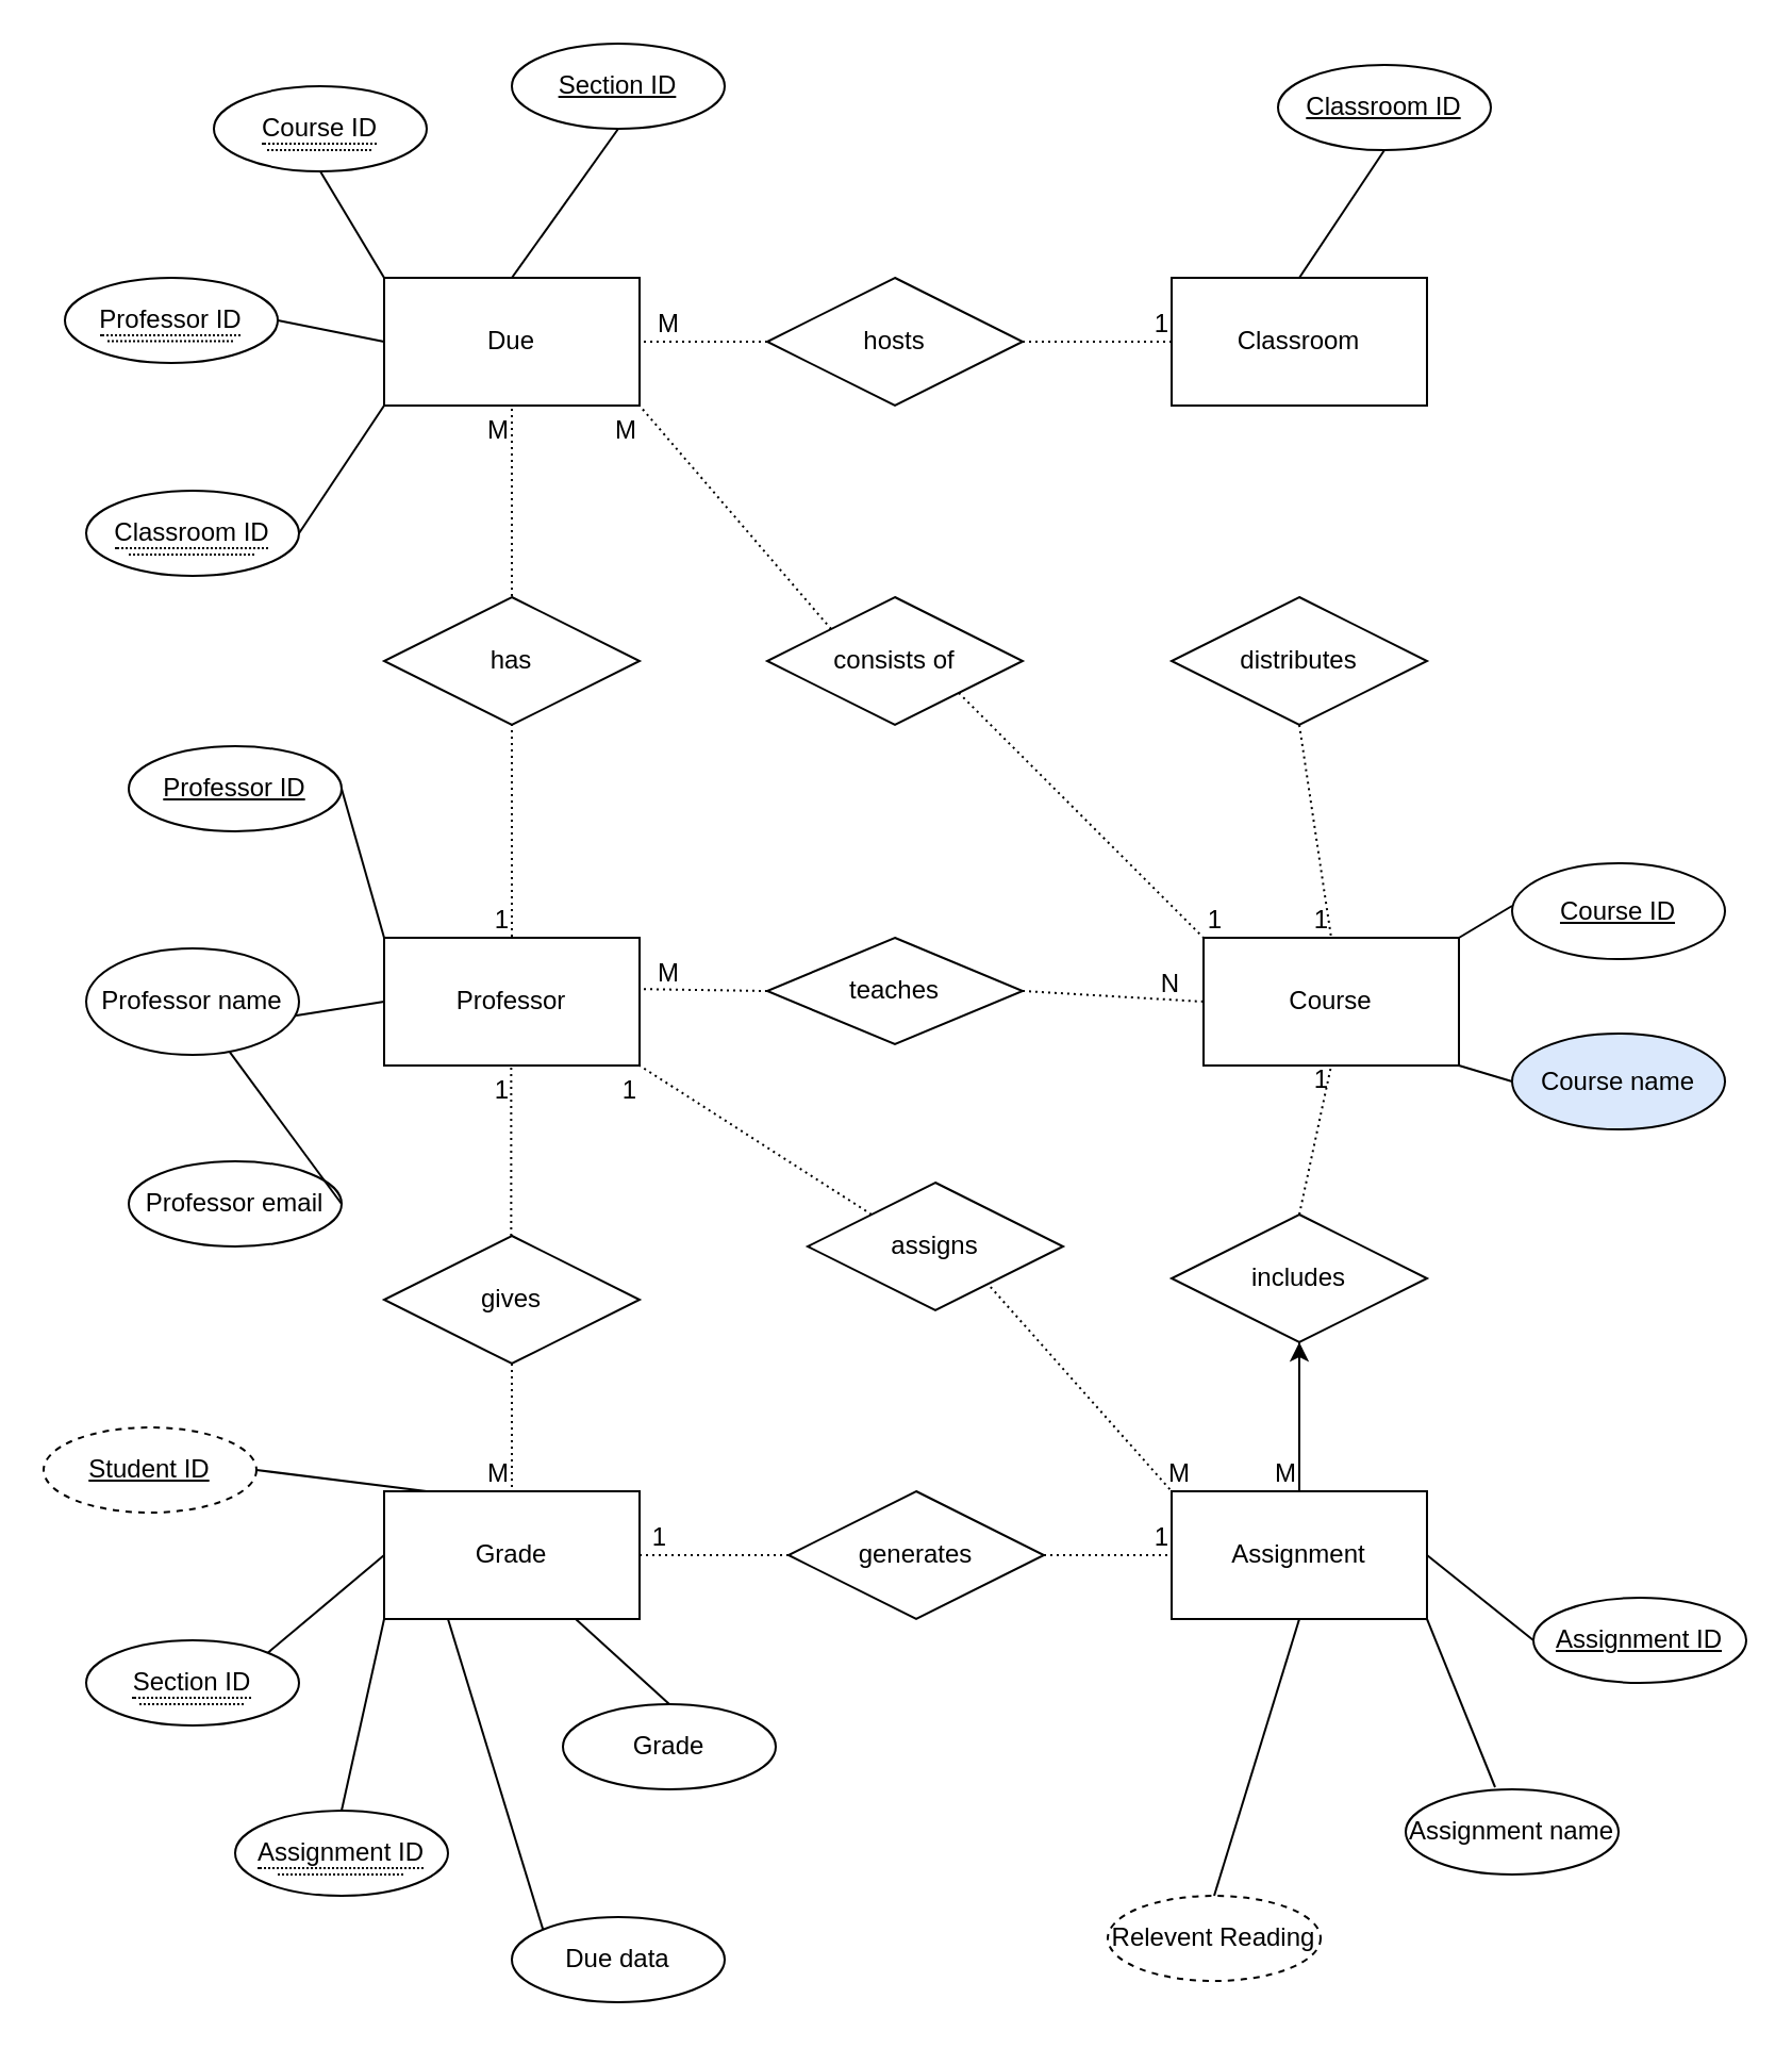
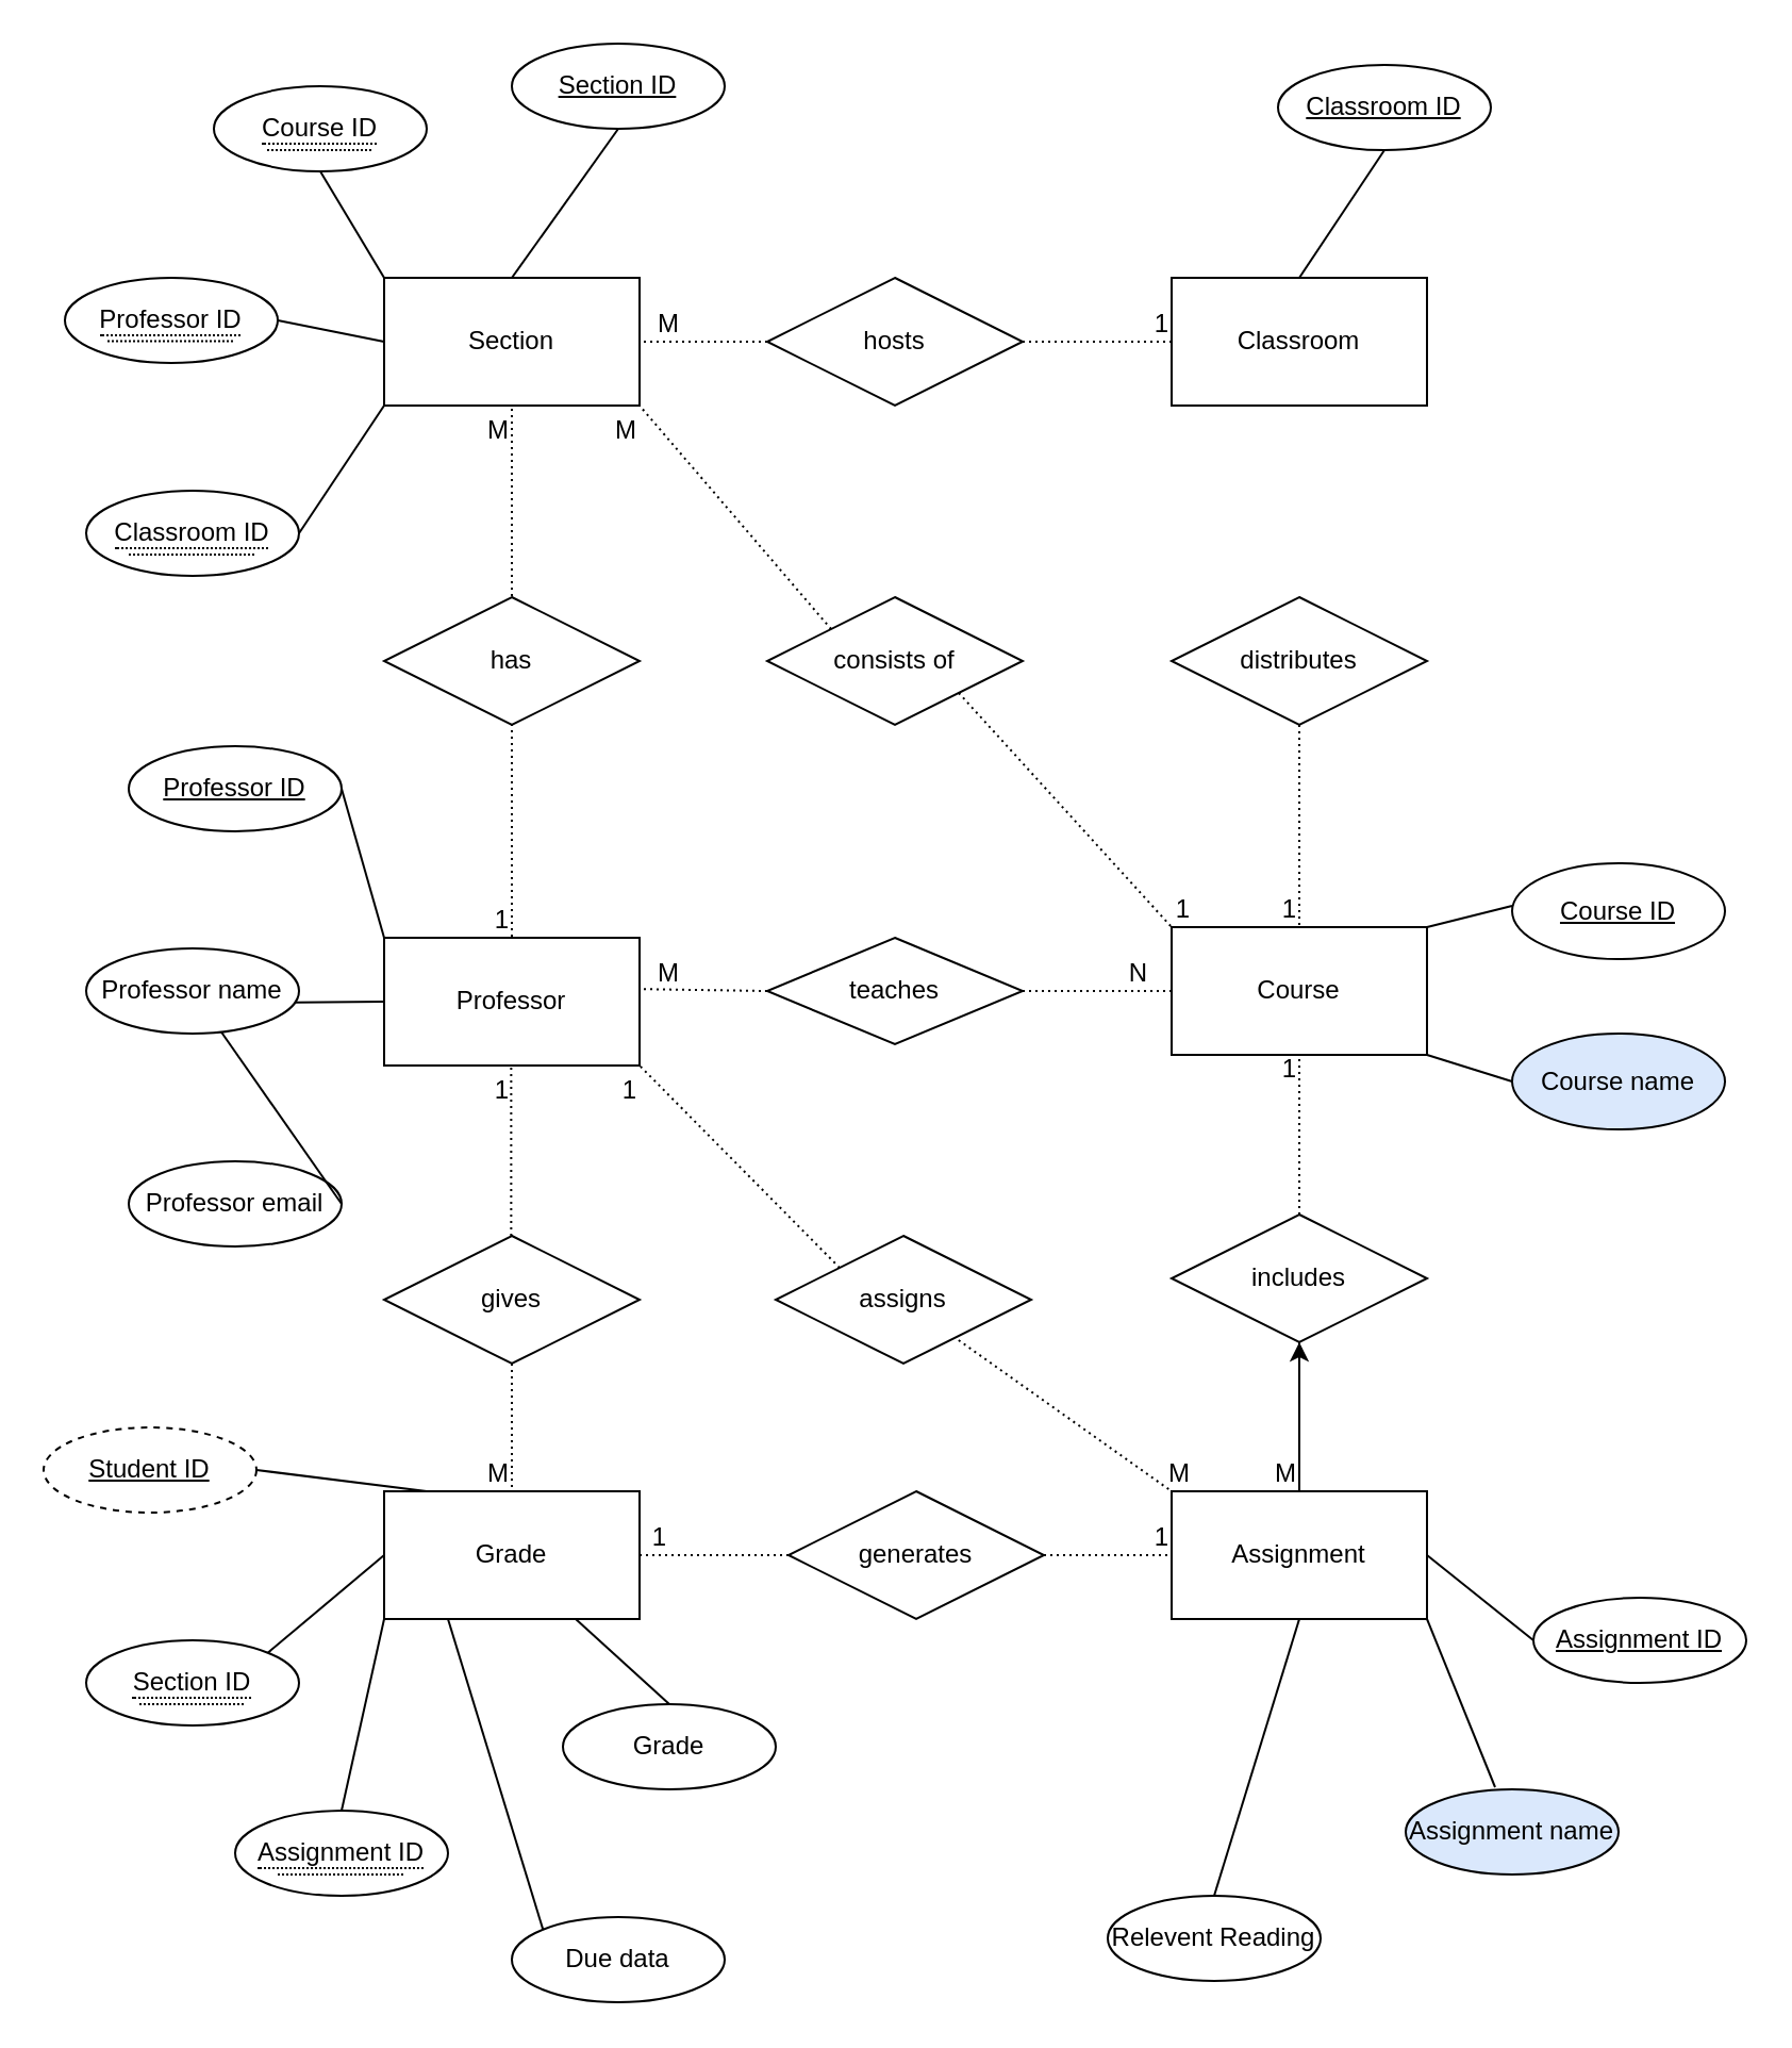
- <mxCell id="7" value="Due" style="rounded=0;whiteSpace=wrap;html=1;" parent="1" vertex="1"><mxGeometry x="180" y="130" width="120" height="60" as="geometry" /></mxCell>
+ <mxCell id="7" value="Section" style="rounded=0;whiteSpace=wrap;html=1;" parent="1" vertex="1"><mxGeometry x="180" y="130" width="120" height="60" as="geometry" /></mxCell>
- <mxCell id="9" value="Professor name" style="ellipse;whiteSpace=wrap;html=1;" parent="1" vertex="1"><mxGeometry x="40" y="445" width="100" height="50" as="geometry" /></mxCell>
+ <mxCell id="9" value="Professor name" style="ellipse;whiteSpace=wrap;html=1;" parent="1" vertex="1"><mxGeometry x="40" y="445" width="100" height="40" as="geometry" /></mxCell>
- <mxCell id="5" value="Course" style="rounded=0;whiteSpace=wrap;html=1;" parent="1" vertex="1"><mxGeometry x="565" y="440" width="120" height="60" as="geometry" /></mxCell>
+ <mxCell id="5" value="Course" style="rounded=0;whiteSpace=wrap;html=1;" parent="1" vertex="1"><mxGeometry x="550" y="435" width="120" height="60" as="geometry" /></mxCell>
- <mxCell id="32" value="assigns" style="shape=rhombus;perimeter=rhombusPerimeter;whiteSpace=wrap;html=1;align=center;" parent="1" vertex="1"><mxGeometry x="379" y="555" width="120" height="60" as="geometry" /></mxCell>
+ <mxCell id="32" value="assigns" style="shape=rhombus;perimeter=rhombusPerimeter;whiteSpace=wrap;html=1;align=center;" parent="1" vertex="1"><mxGeometry x="364" y="580" width="120" height="60" as="geometry" /></mxCell>
- <mxCell id="27" value="Assignment name" style="ellipse;whiteSpace=wrap;html=1;align=center;" parent="1" vertex="1"><mxGeometry x="660" y="840" width="100" height="40" as="geometry" /></mxCell>
+ <mxCell id="27" value="Assignment name" style="ellipse;whiteSpace=wrap;html=1;align=center;fillColor=#dae8fc;" parent="1" vertex="1"><mxGeometry x="660" y="840" width="100" height="40" as="geometry" /></mxCell>
- <mxCell id="28" value="Relevent Reading" style="ellipse;whiteSpace=wrap;html=1;align=center;dashed=1;" parent="1" vertex="1"><mxGeometry x="520" y="890" width="100" height="40" as="geometry" /></mxCell>
+ <mxCell id="28" value="Relevent Reading" style="ellipse;whiteSpace=wrap;html=1;align=center;" parent="1" vertex="1"><mxGeometry x="520" y="890" width="100" height="40" as="geometry" /></mxCell>
